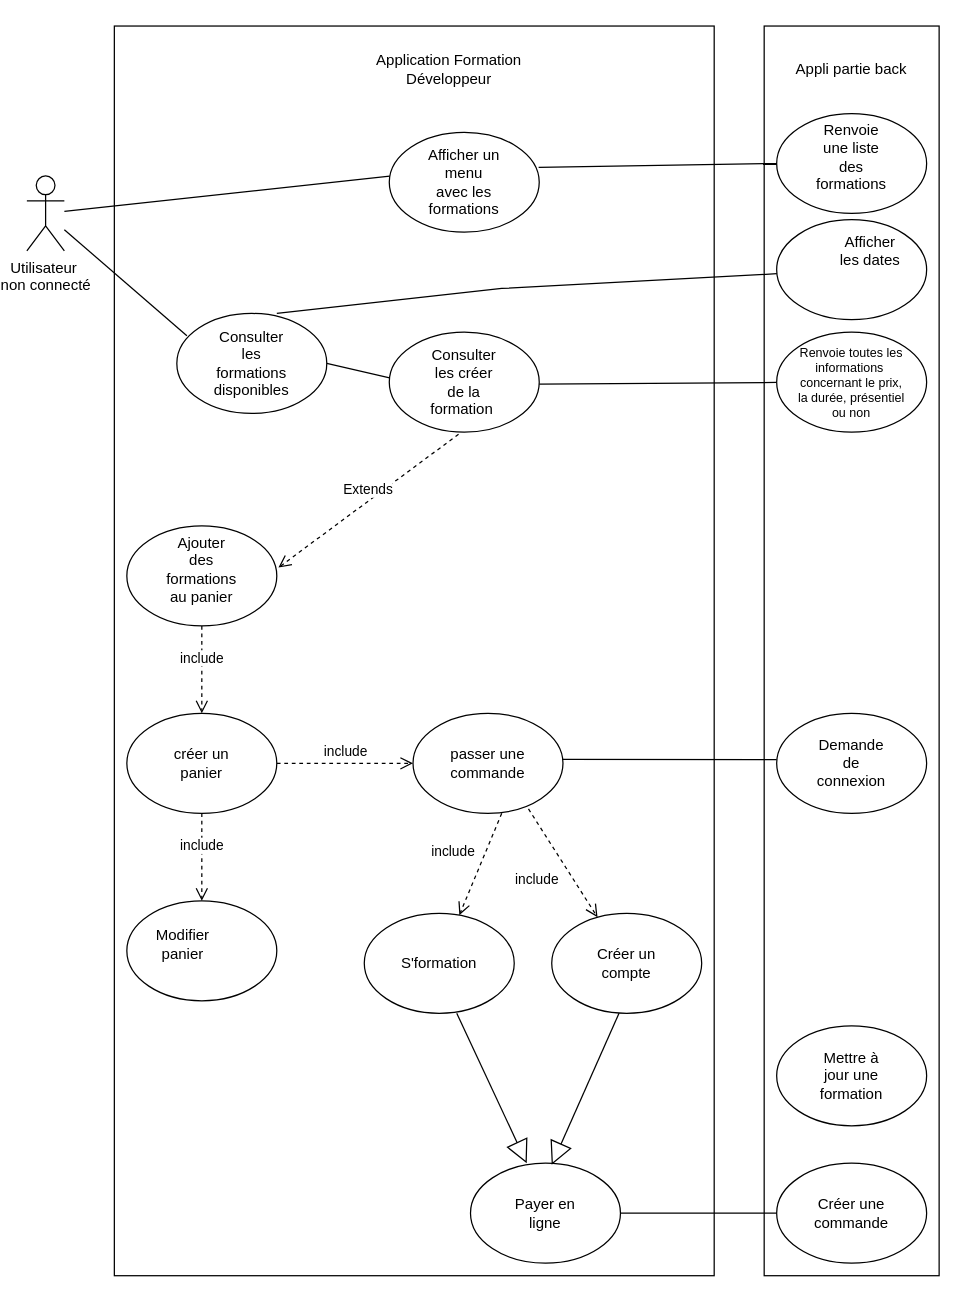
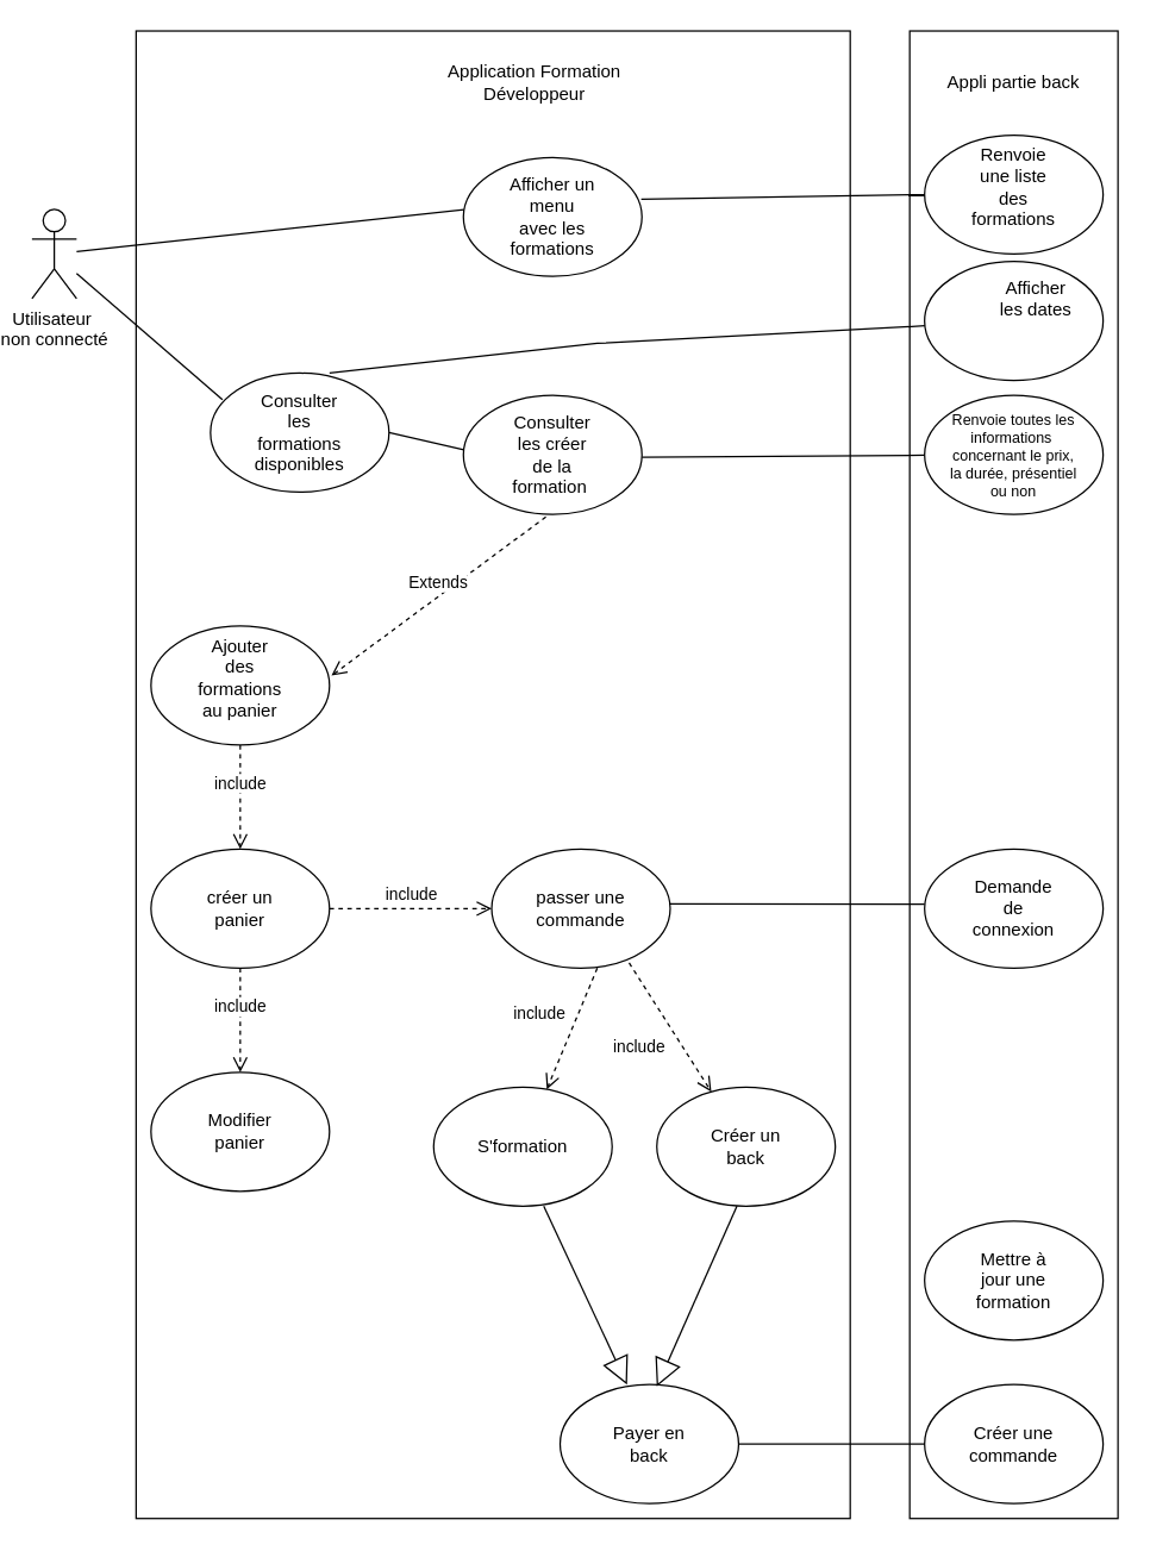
- <mxCell id="27" value="Modifier panier" style="text;html=1;strokeColor=none;fillColor=none;align=center;verticalAlign=middle;whiteSpace=wrap;rounded=0;" vertex="1" parent="1"><mxGeometry x="115" y="740" width="60" height="30" as="geometry" /></mxCell>
+ <mxCell id="27" value="Modifier panier" style="text;html=1;strokeColor=none;fillColor=none;align=center;verticalAlign=middle;whiteSpace=wrap;rounded=0;" vertex="1" parent="1"><mxGeometry x="130" y="745" width="60" height="30" as="geometry" /></mxCell>
- <mxCell id="30" value="Créer un compte" style="text;html=1;strokeColor=none;fillColor=none;align=center;verticalAlign=middle;whiteSpace=wrap;rounded=0;" vertex="1" parent="1"><mxGeometry x="470" y="755" width="60" height="30" as="geometry" /></mxCell>
+ <mxCell id="30" value="Créer un back" style="text;html=1;strokeColor=none;fillColor=none;align=center;verticalAlign=middle;whiteSpace=wrap;rounded=0;" vertex="1" parent="1"><mxGeometry x="470" y="755" width="60" height="30" as="geometry" /></mxCell>
- <mxCell id="37" value="Payer en ligne" style="text;html=1;strokeColor=none;fillColor=none;align=center;verticalAlign=middle;whiteSpace=wrap;rounded=0;" vertex="1" parent="1"><mxGeometry x="405" y="955" width="60" height="30" as="geometry" /></mxCell>
+ <mxCell id="37" value="Payer en back" style="text;html=1;strokeColor=none;fillColor=none;align=center;verticalAlign=middle;whiteSpace=wrap;rounded=0;" vertex="1" parent="1"><mxGeometry x="405" y="955" width="60" height="30" as="geometry" /></mxCell>
